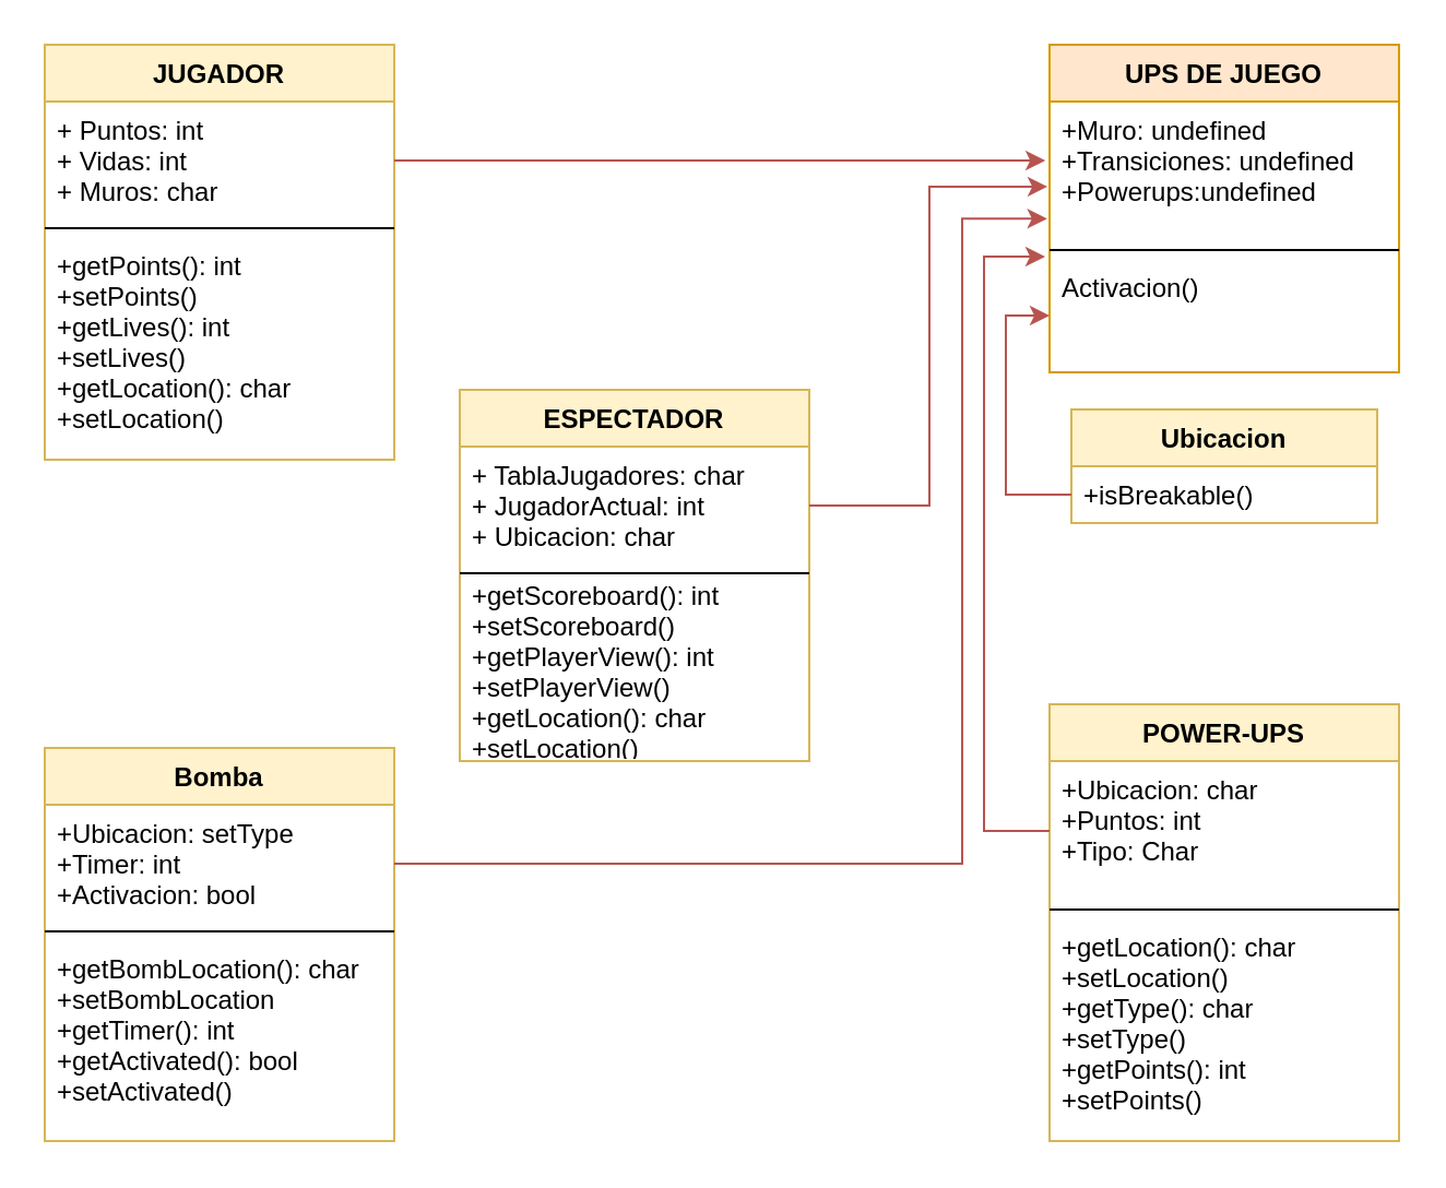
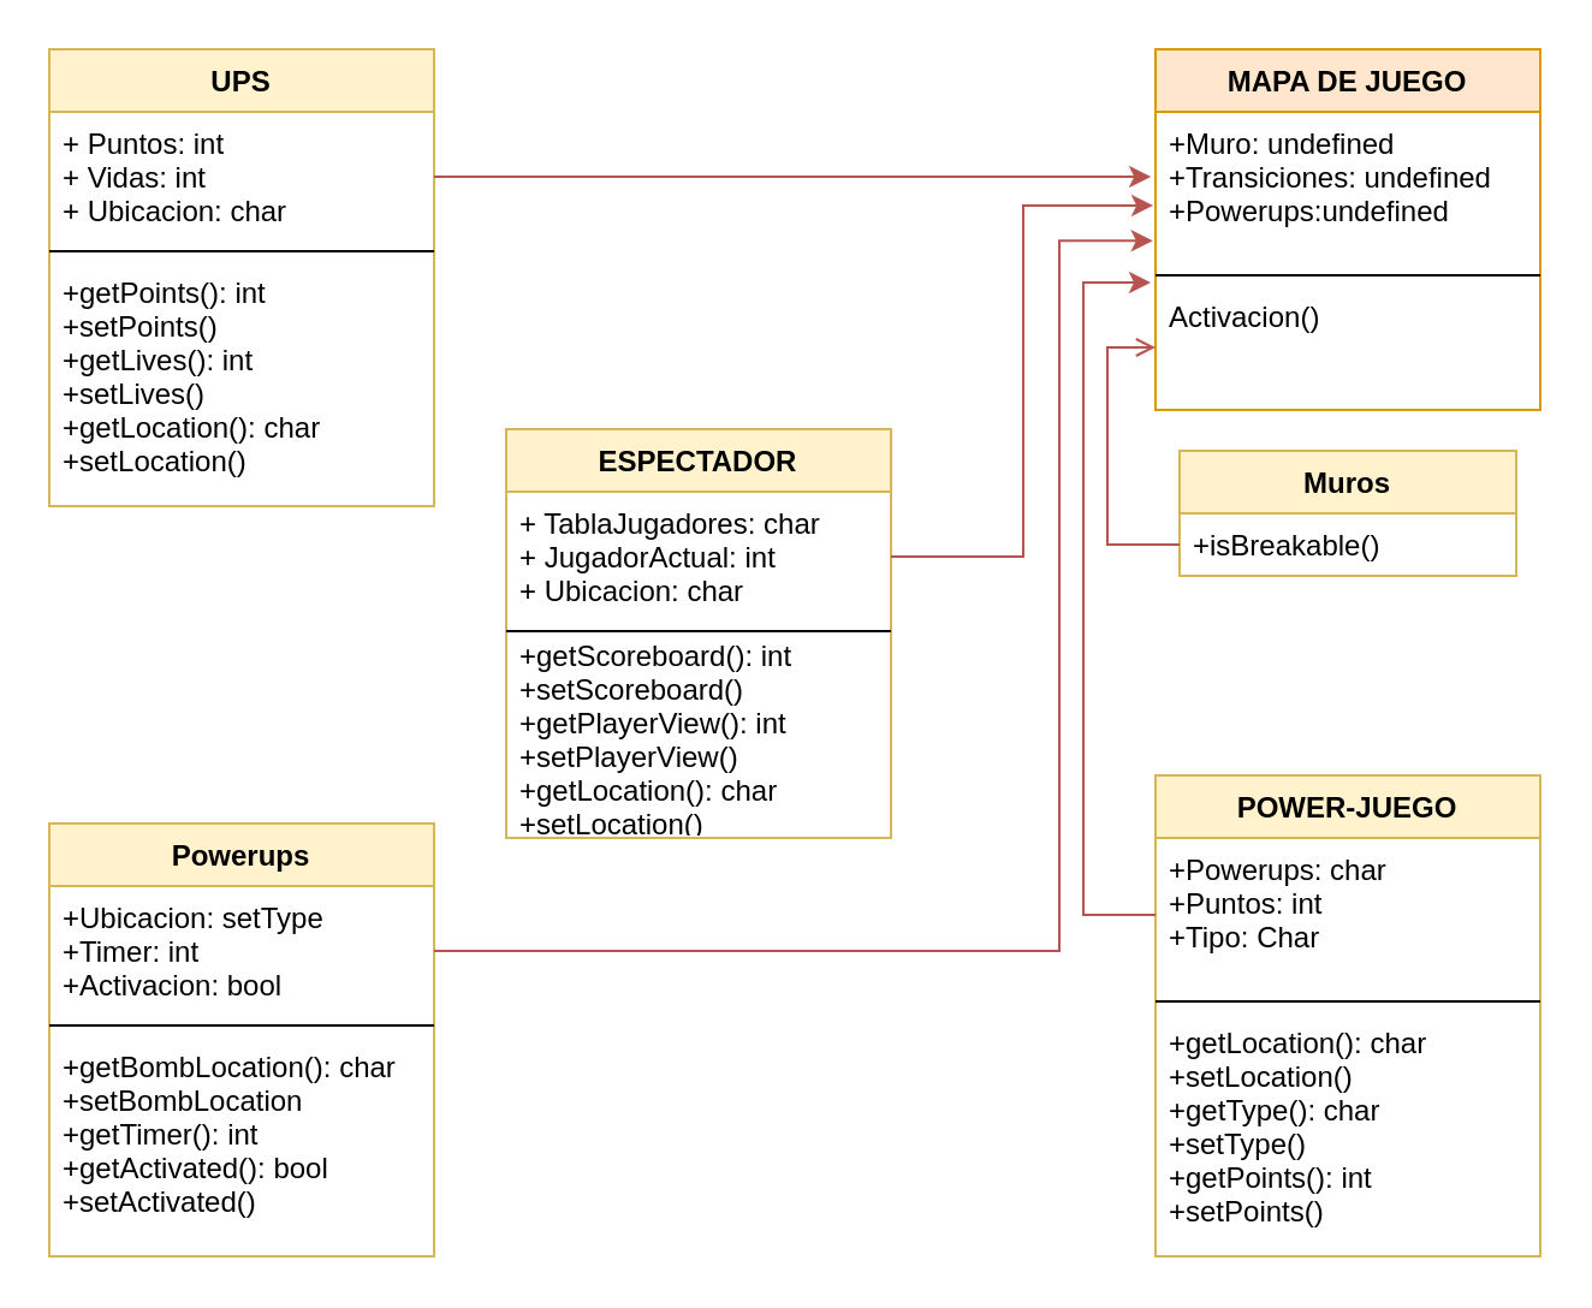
- <mxCell id="2" value="JUGADOR" style="swimlane;fontStyle=1;align=center;verticalAlign=top;childLayout=stackLayout;horizontal=1;startSize=26;horizontalStack=0;resizeParent=1;resizeParentMax=0;resizeLast=0;collapsible=1;marginBottom=0;fillColor=#fff2cc;strokeColor=#d6b656;" parent="1" vertex="1"><mxGeometry x="20" y="20" width="160" height="190" as="geometry" /></mxCell>
+ <mxCell id="2" value="UPS" style="swimlane;fontStyle=1;align=center;verticalAlign=top;childLayout=stackLayout;horizontal=1;startSize=26;horizontalStack=0;resizeParent=1;resizeParentMax=0;resizeLast=0;collapsible=1;marginBottom=0;fillColor=#fff2cc;strokeColor=#d6b656;" parent="1" vertex="1"><mxGeometry x="20" y="20" width="160" height="190" as="geometry" /></mxCell>
- <mxCell id="6" value="UPS DE JUEGO" style="swimlane;fontStyle=1;align=center;verticalAlign=top;childLayout=stackLayout;horizontal=1;startSize=26;horizontalStack=0;resizeParent=1;resizeParentMax=0;resizeLast=0;collapsible=1;marginBottom=0;fillColor=#ffe6cc;strokeColor=#d79b00;" parent="1" vertex="1"><mxGeometry x="480" y="20" width="160" height="150" as="geometry" /></mxCell>
+ <mxCell id="6" value="MAPA DE JUEGO" style="swimlane;fontStyle=1;align=center;verticalAlign=top;childLayout=stackLayout;horizontal=1;startSize=26;horizontalStack=0;resizeParent=1;resizeParentMax=0;resizeLast=0;collapsible=1;marginBottom=0;fillColor=#ffe6cc;strokeColor=#d79b00;" parent="1" vertex="1"><mxGeometry x="480" y="20" width="160" height="150" as="geometry" /></mxCell>
- <mxCell id="3" value="+ Puntos: int&#10;+ Vidas: int&#10;+ Muros: char&#10;" style="text;strokeColor=none;fillColor=none;align=left;verticalAlign=top;spacingLeft=4;spacingRight=4;overflow=hidden;rotatable=0;points=[[0,0.5],[1,0.5]];portConstraint=eastwest;" parent="2" vertex="1"><mxGeometry y="26" width="160" height="54" as="geometry" /></mxCell>
+ <mxCell id="3" value="+ Puntos: int&#10;+ Vidas: int&#10;+ Ubicacion: char&#10;" style="text;strokeColor=none;fillColor=none;align=left;verticalAlign=top;spacingLeft=4;spacingRight=4;overflow=hidden;rotatable=0;points=[[0,0.5],[1,0.5]];portConstraint=eastwest;" parent="2" vertex="1"><mxGeometry y="26" width="160" height="54" as="geometry" /></mxCell>
- <mxCell id="20" style="edgeStyle=orthogonalEdgeStyle;rounded=0;orthogonalLoop=1;jettySize=auto;html=1;exitX=0;exitY=0.5;exitDx=0;exitDy=0;entryX=0;entryY=0.5;entryDx=0;entryDy=0;fillColor=#f8cecc;strokeColor=#b85450;" parent="1" source="19" target="9" edge="1"><mxGeometry relative="1" as="geometry"><Array as="points"><mxPoint x="460" y="226" /><mxPoint x="460" y="144" /></Array></mxGeometry></mxCell>
+ <mxCell id="20" style="edgeStyle=orthogonalEdgeStyle;rounded=0;orthogonalLoop=1;jettySize=auto;html=1;exitX=0;exitY=0.5;exitDx=0;exitDy=0;entryX=0;entryY=0.5;entryDx=0;entryDy=0;fillColor=#f8cecc;strokeColor=#b85450;endArrow=open;" parent="1" source="19" target="9" edge="1"><mxGeometry relative="1" as="geometry"><Array as="points"><mxPoint x="460" y="226" /><mxPoint x="460" y="144" /></Array></mxGeometry></mxCell>
- <mxCell id="18" value="Ubicacion" style="swimlane;fontStyle=1;childLayout=stackLayout;horizontal=1;startSize=26;fillColor=#fff2cc;horizontalStack=0;resizeParent=1;resizeParentMax=0;resizeLast=0;collapsible=1;marginBottom=0;strokeColor=#d6b656;" parent="1" vertex="1"><mxGeometry x="490" y="187" width="140" height="52" as="geometry" /></mxCell>
+ <mxCell id="18" value="Muros" style="swimlane;fontStyle=1;childLayout=stackLayout;horizontal=1;startSize=26;fillColor=#fff2cc;horizontalStack=0;resizeParent=1;resizeParentMax=0;resizeLast=0;collapsible=1;marginBottom=0;strokeColor=#d6b656;" parent="1" vertex="1"><mxGeometry x="490" y="187" width="140" height="52" as="geometry" /></mxCell>
- <mxCell id="10" value="POWER-UPS" style="swimlane;fontStyle=1;align=center;verticalAlign=top;childLayout=stackLayout;horizontal=1;startSize=26;horizontalStack=0;resizeParent=1;resizeParentMax=0;resizeLast=0;collapsible=1;marginBottom=0;fillColor=#fff2cc;strokeColor=#d6b656;" parent="1" vertex="1"><mxGeometry x="480" y="322" width="160" height="200" as="geometry" /></mxCell>
+ <mxCell id="10" value="POWER-JUEGO" style="swimlane;fontStyle=1;align=center;verticalAlign=top;childLayout=stackLayout;horizontal=1;startSize=26;horizontalStack=0;resizeParent=1;resizeParentMax=0;resizeLast=0;collapsible=1;marginBottom=0;fillColor=#fff2cc;strokeColor=#d6b656;" parent="1" vertex="1"><mxGeometry x="480" y="322" width="160" height="200" as="geometry" /></mxCell>
- <mxCell id="14" value="Bomba" style="swimlane;fontStyle=1;align=center;verticalAlign=top;childLayout=stackLayout;horizontal=1;startSize=26;horizontalStack=0;resizeParent=1;resizeParentMax=0;resizeLast=0;collapsible=1;marginBottom=0;fillColor=#fff2cc;strokeColor=#d6b656;" parent="1" vertex="1"><mxGeometry x="20" y="342" width="160" height="180" as="geometry" /></mxCell>
+ <mxCell id="14" value="Powerups" style="swimlane;fontStyle=1;align=center;verticalAlign=top;childLayout=stackLayout;horizontal=1;startSize=26;horizontalStack=0;resizeParent=1;resizeParentMax=0;resizeLast=0;collapsible=1;marginBottom=0;fillColor=#fff2cc;strokeColor=#d6b656;" parent="1" vertex="1"><mxGeometry x="20" y="342" width="160" height="180" as="geometry" /></mxCell>
- <mxCell id="11" value="+Ubicacion: char&#10;+Puntos: int&#10;+Tipo: Char&#10;" style="text;strokeColor=none;fillColor=none;align=left;verticalAlign=top;spacingLeft=4;spacingRight=4;overflow=hidden;rotatable=0;points=[[0,0.5],[1,0.5]];portConstraint=eastwest;" parent="10" vertex="1"><mxGeometry y="26" width="160" height="64" as="geometry" /></mxCell>
+ <mxCell id="11" value="+Powerups: char&#10;+Puntos: int&#10;+Tipo: Char&#10;" style="text;strokeColor=none;fillColor=none;align=left;verticalAlign=top;spacingLeft=4;spacingRight=4;overflow=hidden;rotatable=0;points=[[0,0.5],[1,0.5]];portConstraint=eastwest;" parent="10" vertex="1"><mxGeometry y="26" width="160" height="64" as="geometry" /></mxCell>
